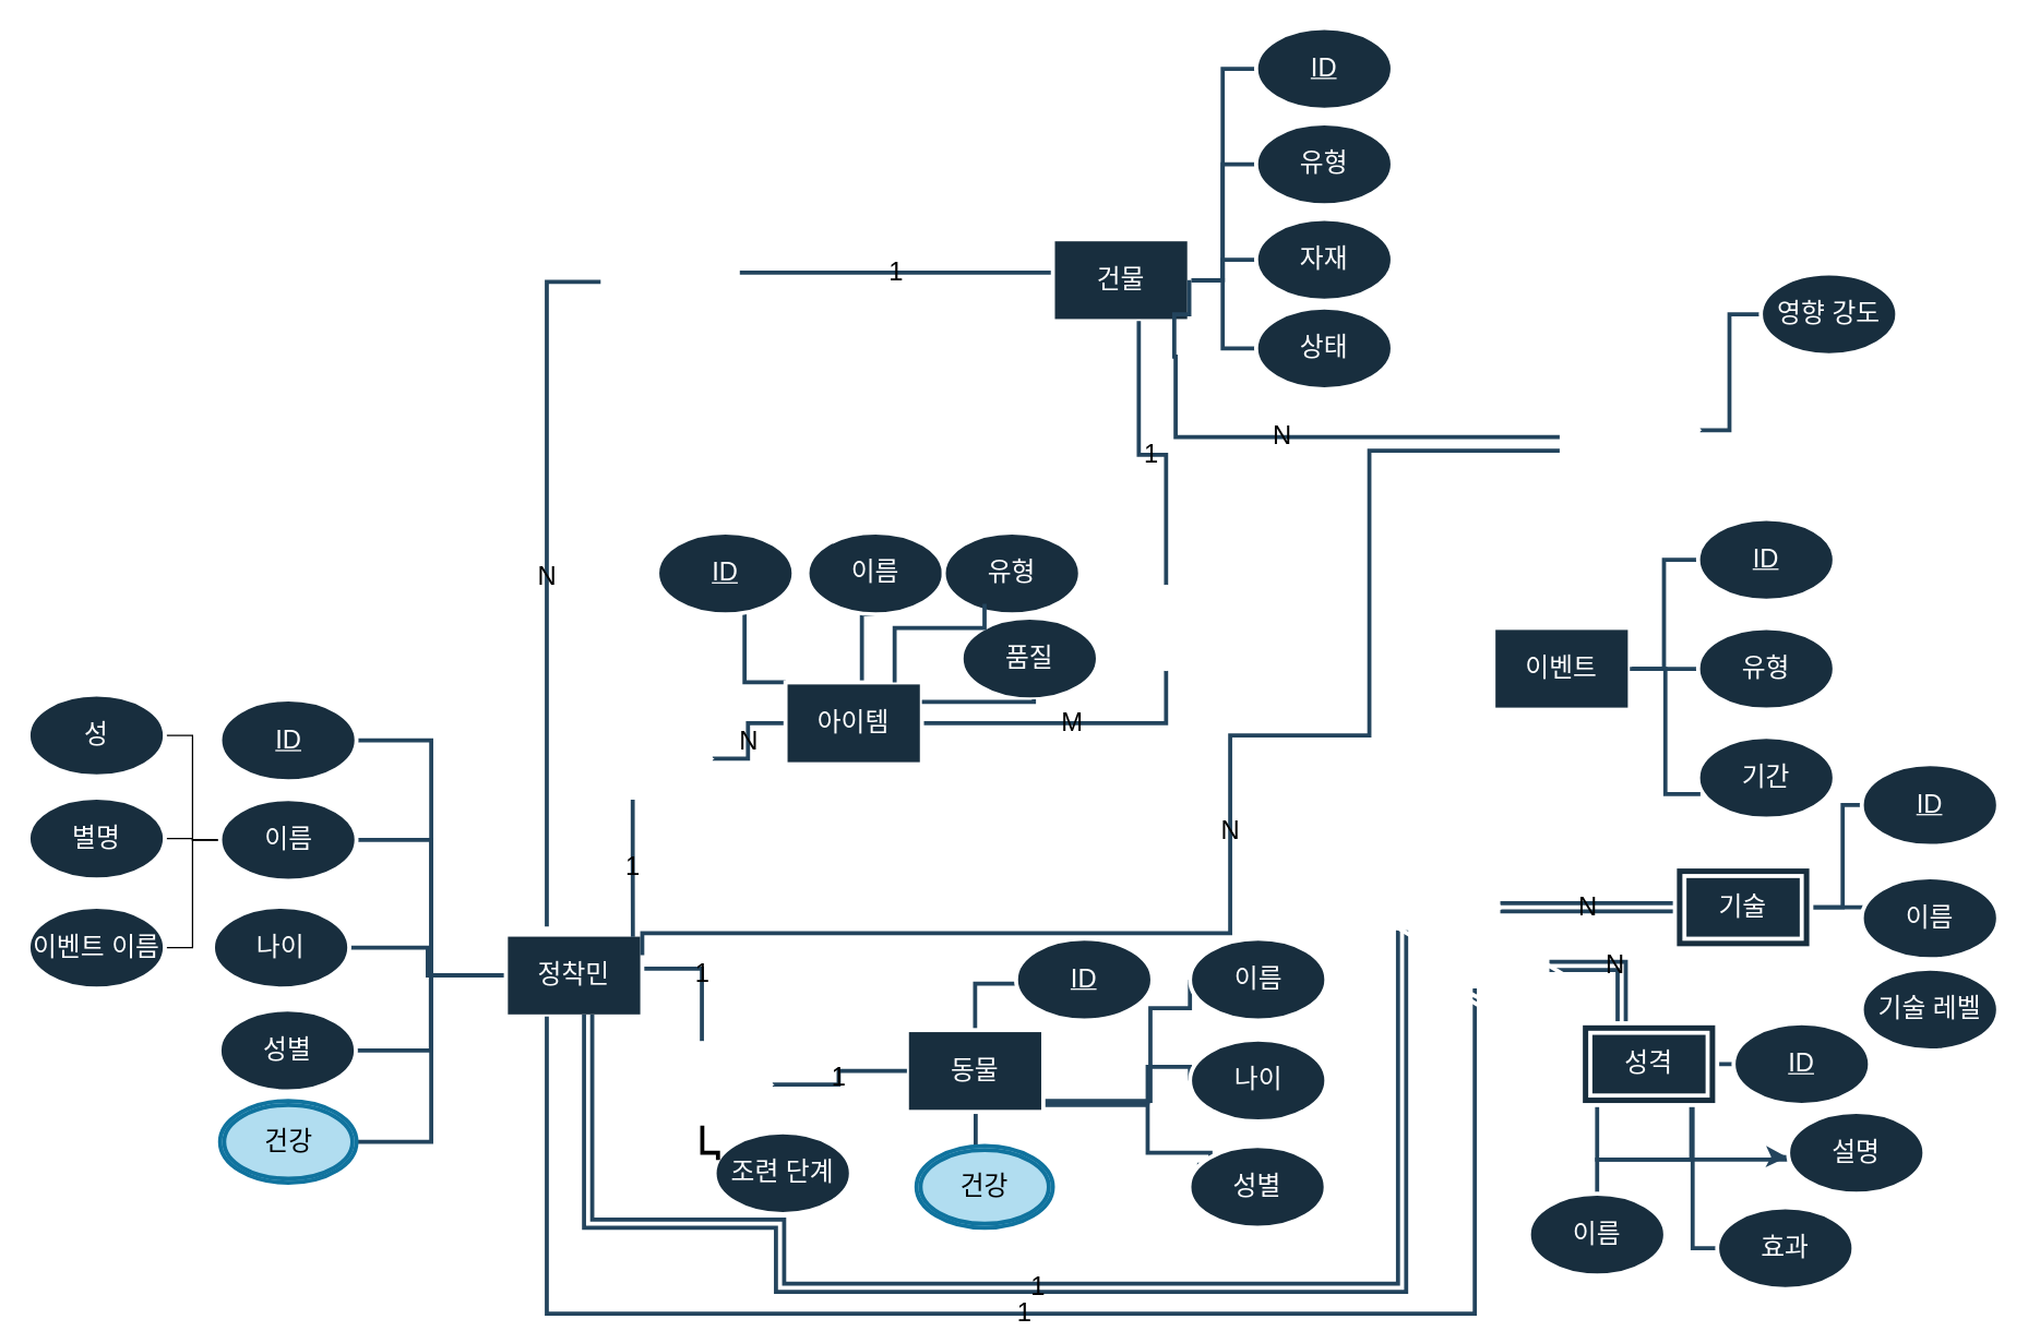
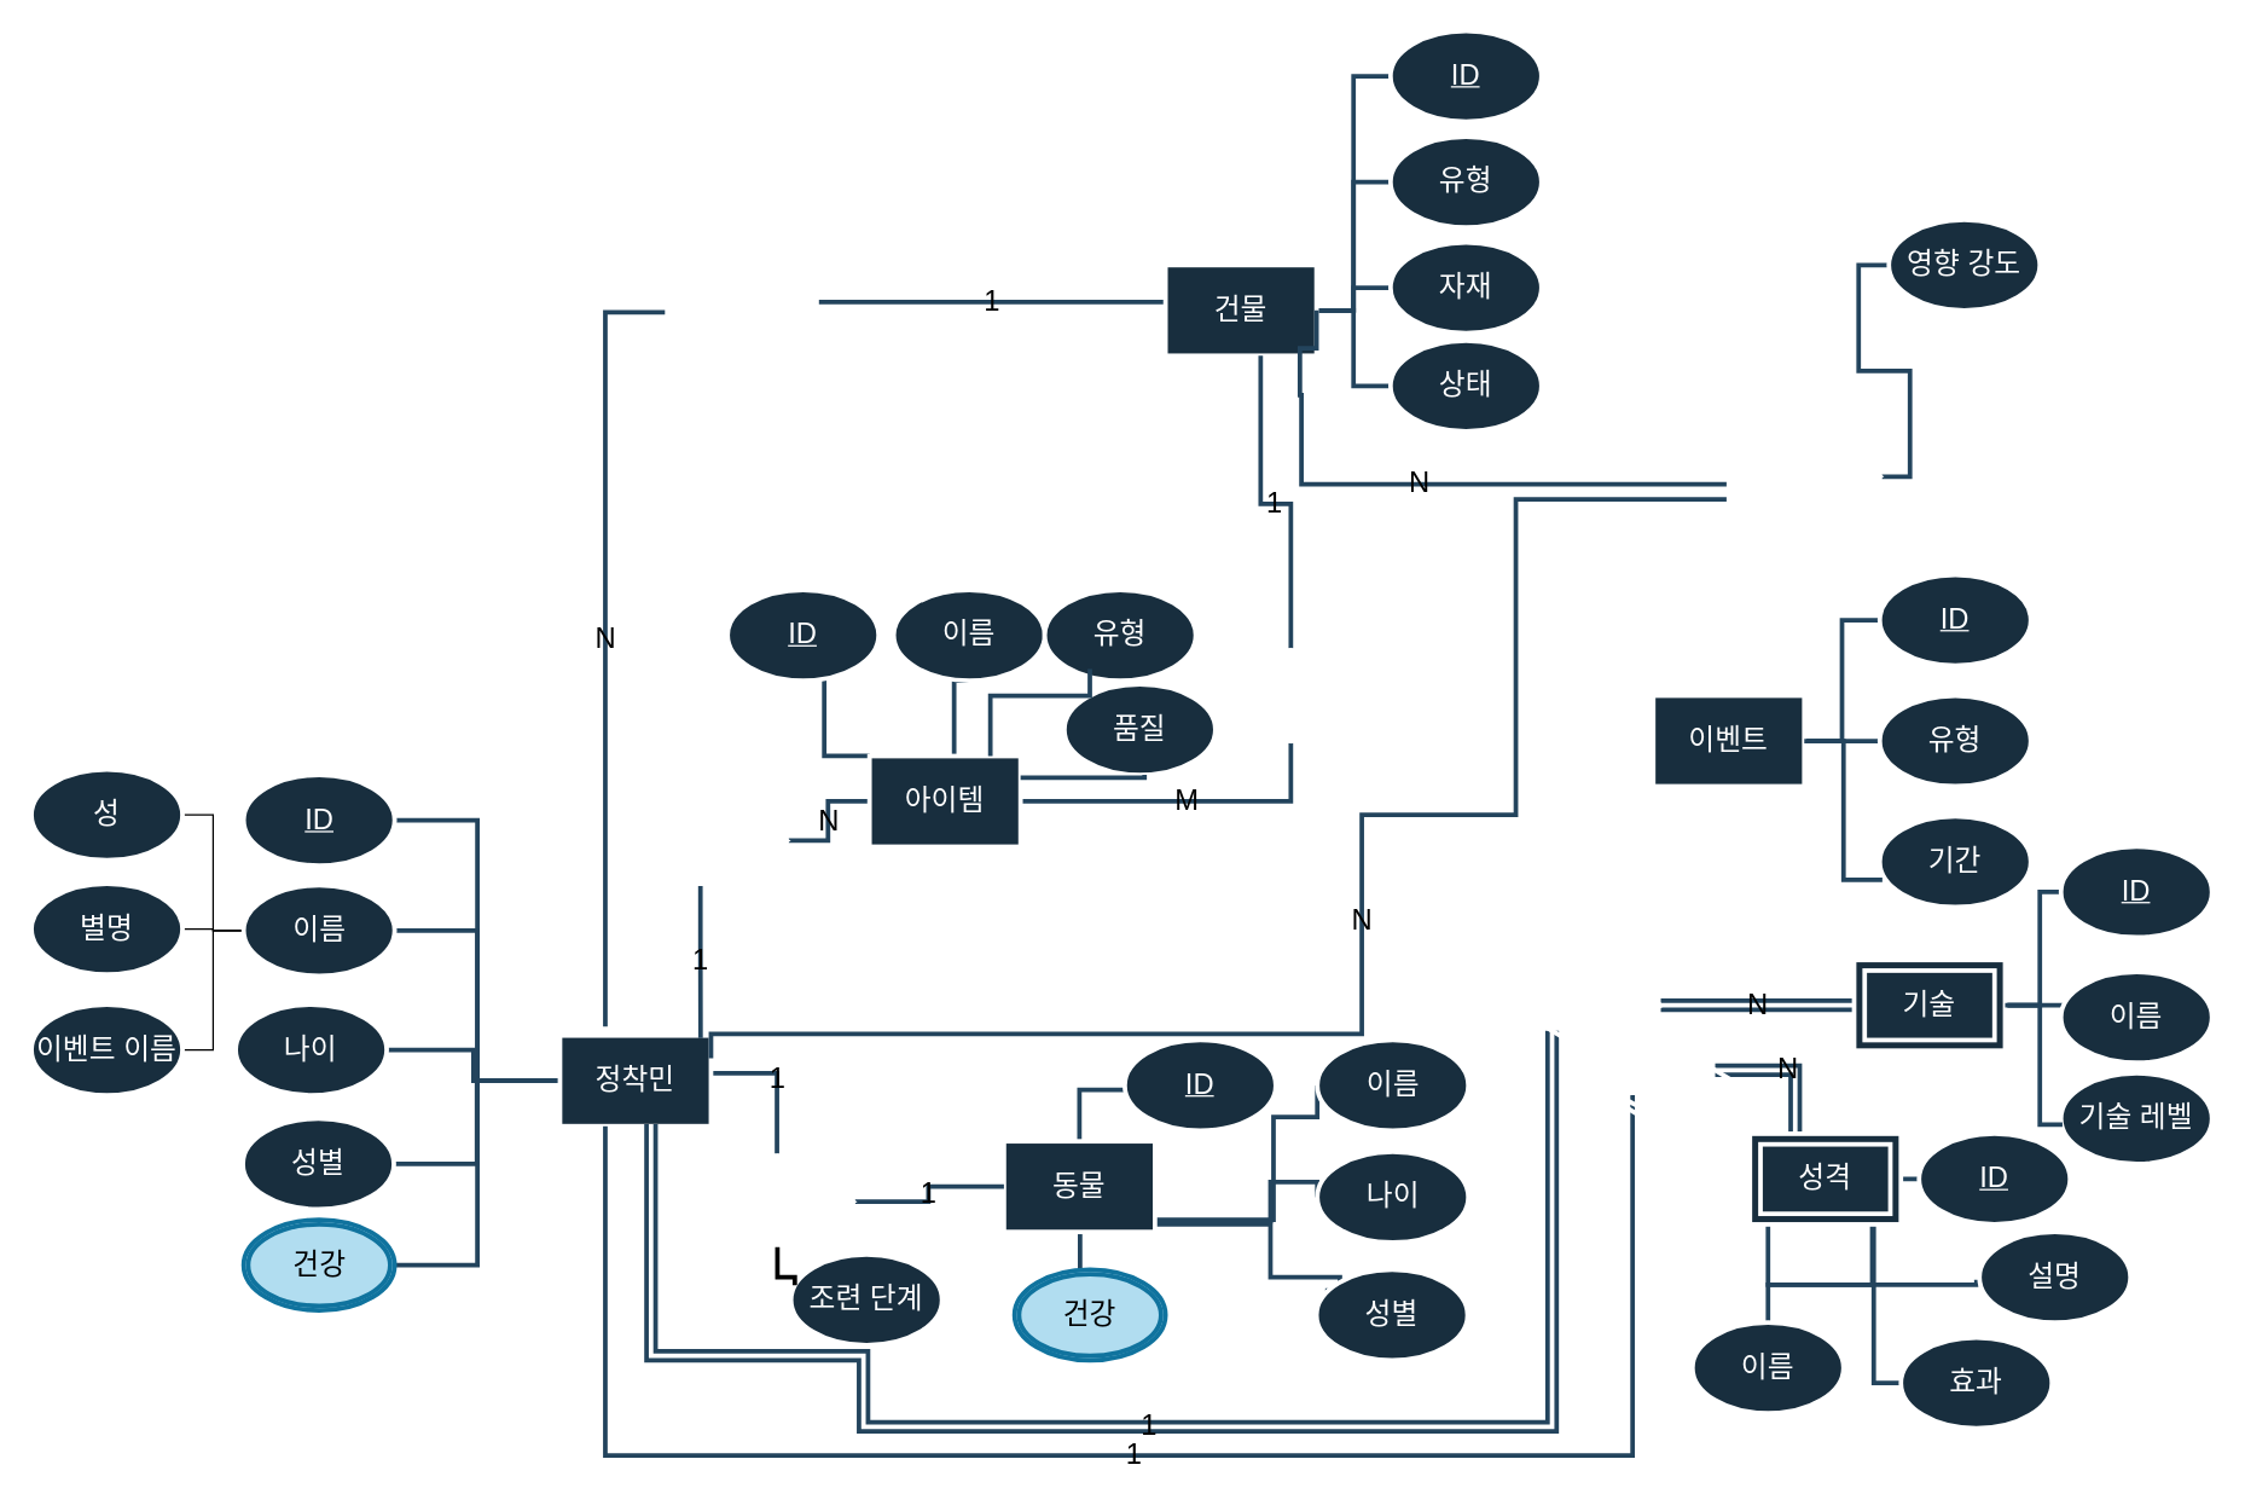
- <mxCell id="84" value="영향 강도" style="ellipse;whiteSpace=wrap;html=1;align=center;strokeColor=#FFFFFF;fontColor=#FFFFFF;fillColor=#182E3E;strokeWidth=3;fontSize=19;" parent="1" vertex="1"><mxGeometry x="1290" y="200" width="100" height="60" as="geometry" /></mxCell>
+ <mxCell id="84" value="영향 강도" style="ellipse;whiteSpace=wrap;html=1;align=center;strokeColor=#FFFFFF;fontColor=#FFFFFF;fillColor=#182E3E;strokeWidth=3;fontSize=19;" parent="1" vertex="1"><mxGeometry x="1250" y="145" width="100" height="60" as="geometry" /></mxCell>
+ <mxCell id="69" style="edgeStyle=orthogonalEdgeStyle;rounded=0;orthogonalLoop=1;jettySize=auto;html=1;entryX=0.01;entryY=0.567;entryDx=0;entryDy=0;entryPerimeter=0;strokeColor=#23445D;endArrow=none;endFill=0;strokeWidth=3;fontSize=19;" parent="1" source="47" target="64" edge="1"><mxGeometry relative="1" as="geometry"><Array as="points"><mxPoint x="1350" y="665" /><mxPoint x="1350" y="744" /></Array></mxGeometry></mxCell>
- <mxCell id="49" style="edgeStyle=orthogonalEdgeStyle;rounded=0;orthogonalLoop=1;jettySize=auto;html=1;strokeColor=#23445D;endArrow=classic;endFill=0;strokeWidth=3;fontSize=19;entryX=-0.007;entryY=0.554;entryDx=0;entryDy=0;entryPerimeter=0;" parent="1" source="52" target="65" edge="1"><mxGeometry relative="1" as="geometry"><Array as="points"><mxPoint x="1170" y="850" /><mxPoint x="1308" y="850" /><mxPoint x="1308" y="848" /></Array></mxGeometry></mxCell>
+ <mxCell id="49" style="edgeStyle=orthogonalEdgeStyle;rounded=0;orthogonalLoop=1;jettySize=auto;html=1;strokeColor=#23445D;endArrow=none;endFill=0;strokeWidth=3;fontSize=19;entryX=-0.007;entryY=0.554;entryDx=0;entryDy=0;entryPerimeter=0;" parent="1" source="52" target="65" edge="1"><mxGeometry relative="1" as="geometry"><Array as="points"><mxPoint x="1170" y="850" /><mxPoint x="1308" y="850" /><mxPoint x="1308" y="848" /></Array></mxGeometry></mxCell>
